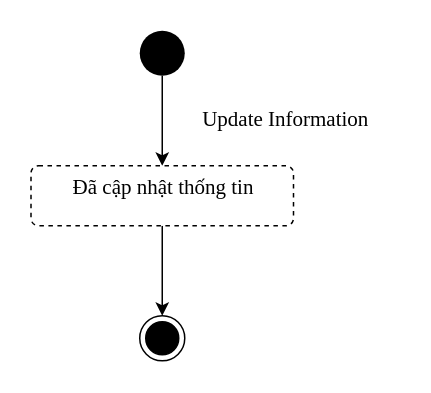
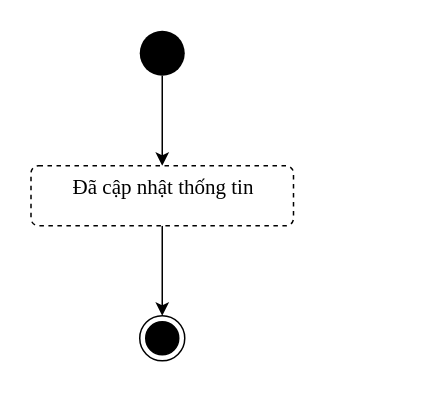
- <mxCell id="7" value="Update Information" style="text;html=1;strokeColor=none;fillColor=none;align=center;verticalAlign=middle;whiteSpace=wrap;rounded=0;fontFamily=Verdana;fontSize=14;" vertex="1" parent="1"><mxGeometry x="115" y="70" width="150" height="20" as="geometry" /></mxCell>
